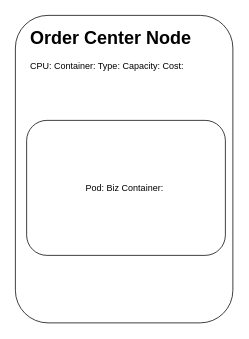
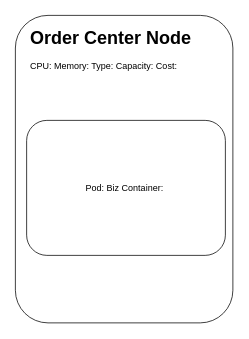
- <mxCell id="3" value="&lt;h1&gt;Order Center Node&lt;/h1&gt;&lt;p&gt;CPU: Container: Type: Capacity: Cost:&amp;nbsp;&lt;br&gt;&lt;/p&gt;" parent="1" style="text;html=1;strokeColor=none;fillColor=none;spacing=5;spacingTop=-20;whiteSpace=wrap;overflow=hidden;rounded=0;" vertex="1"><mxGeometry as="geometry" x="35" y="30" width="225" height="120" /></mxCell>
+ <mxCell id="3" value="&lt;h1&gt;Order Center Node&lt;/h1&gt;&lt;p&gt;CPU: Memory: Type: Capacity: Cost:&amp;nbsp;&lt;br&gt;&lt;/p&gt;" parent="1" style="text;html=1;strokeColor=none;fillColor=none;spacing=5;spacingTop=-20;whiteSpace=wrap;overflow=hidden;rounded=0;" vertex="1"><mxGeometry as="geometry" x="35" y="30" width="225" height="120" /></mxCell>
